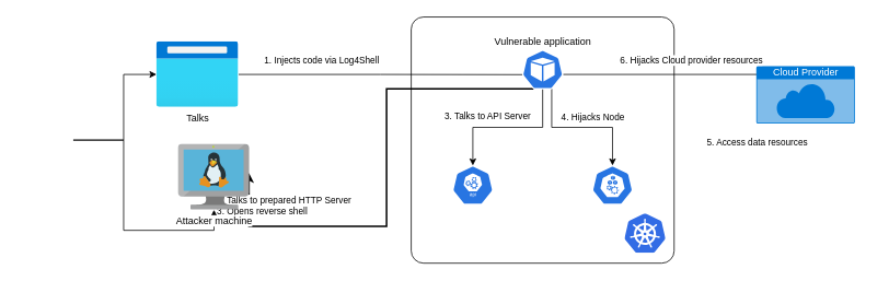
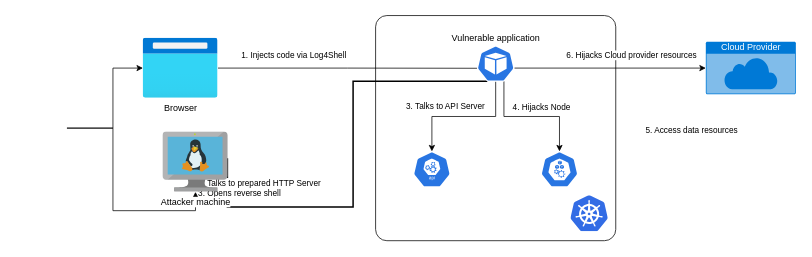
- <mxCell id="21" value="Cloud Provider" style="html=1;strokeColor=none;fillColor=#0079D6;labelPosition=center;verticalLabelPosition=middle;verticalAlign=top;align=center;fontSize=12;outlineConnect=0;spacingTop=-6;fontColor=#FFFFFF;shape=mxgraph.sitemap.cloud;" parent="1" vertex="1"><mxGeometry x="920" y="80" width="120" height="70" as="geometry" /></mxCell>
+ <mxCell id="21" value="Cloud Provider" style="html=1;strokeColor=none;fillColor=#0079D6;labelPosition=center;verticalLabelPosition=middle;verticalAlign=top;align=center;fontSize=12;outlineConnect=0;spacingTop=-6;fontColor=#FFFFFF;shape=mxgraph.sitemap.cloud;" parent="1" vertex="1"><mxGeometry x="940" y="55" width="120" height="70" as="geometry" /></mxCell>
- <mxCell id="4" value="Talks" style="aspect=fixed;html=1;points=[];align=center;image;fontSize=12;image=img/lib/azure2/general/Browser.svg;" parent="1" vertex="1"><mxGeometry x="190" y="50" width="100" height="80" as="geometry" /></mxCell>
+ <mxCell id="4" value="Browser" style="aspect=fixed;html=1;points=[];align=center;image;fontSize=12;image=img/lib/azure2/general/Browser.svg;" parent="1" vertex="1"><mxGeometry x="190" y="50" width="100" height="80" as="geometry" /></mxCell>
- <mxCell id="10" style="edgeStyle=orthogonalEdgeStyle;rounded=0;orthogonalLoop=1;jettySize=auto;html=1;exitX=0.28;exitY=0.99;exitDx=0;exitDy=0;exitPerimeter=0;entryX=0.989;entryY=0.438;entryDx=0;entryDy=0;entryPerimeter=0;strokeWidth=2;" parent="1" source="17" target="18" edge="1"><mxGeometry relative="1" as="geometry"><mxPoint x="470" y="400" as="targetPoint" /><Array as="points"><mxPoint x="470" y="108" /><mxPoint x="470" y="275" /></Array></mxGeometry></mxCell>
+ <mxCell id="10" style="edgeStyle=orthogonalEdgeStyle;rounded=0;orthogonalLoop=1;jettySize=auto;html=1;exitX=0.28;exitY=0.99;exitDx=0;exitDy=0;exitPerimeter=0;entryX=0.989;entryY=0.438;entryDx=0;entryDy=0;entryPerimeter=0;strokeWidth=2;endArrow=none;" parent="1" source="17" target="18" edge="1"><mxGeometry relative="1" as="geometry"><mxPoint x="470" y="400" as="targetPoint" /><Array as="points"><mxPoint x="470" y="108" /><mxPoint x="470" y="275" /></Array></mxGeometry></mxCell>
